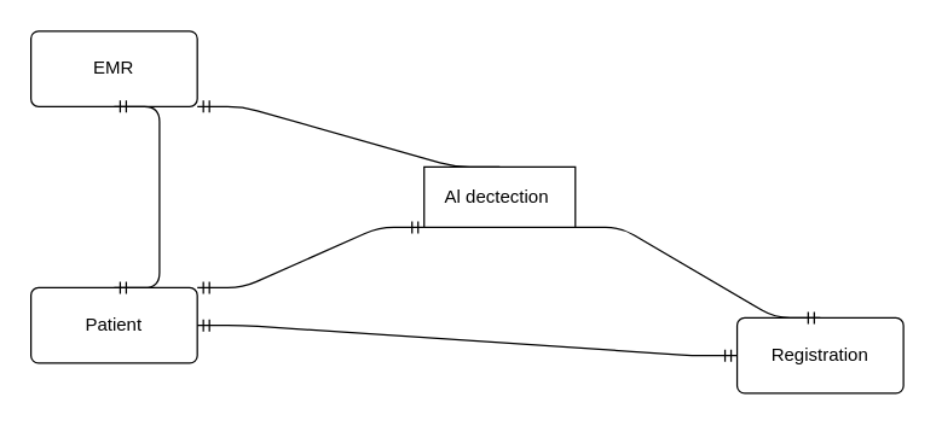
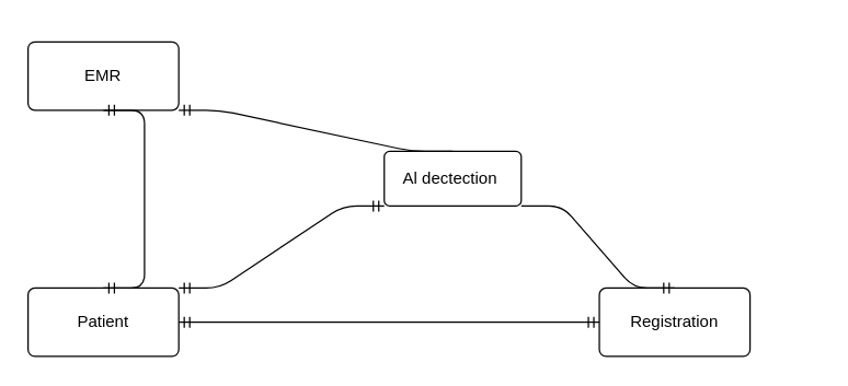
- <mxCell id="2" value="EMR" style="rounded=1;arcSize=10;whiteSpace=wrap;html=1;align=center;" parent="1" vertex="1"><mxGeometry x="20" y="20" width="110" height="50" as="geometry" /></mxCell>
+ <mxCell id="2" value="EMR" style="rounded=1;arcSize=10;whiteSpace=wrap;html=1;align=center;" parent="1" vertex="1"><mxGeometry x="20" y="30" width="110" height="50" as="geometry" /></mxCell>
- <mxCell id="9" value="Al dectection&amp;nbsp;" style="arcSize=10;whiteSpace=wrap;html=1;align=center;rounded=0;" parent="1" vertex="1"><mxGeometry x="280" y="110" width="100" height="40" as="geometry" /></mxCell>
+ <mxCell id="9" value="Al dectection&amp;nbsp;" style="rounded=1;arcSize=10;whiteSpace=wrap;html=1;align=center;" parent="1" vertex="1"><mxGeometry x="280" y="110" width="100" height="40" as="geometry" /></mxCell>
- <mxCell id="3" value="Patient" style="rounded=1;arcSize=10;whiteSpace=wrap;html=1;align=center;" parent="1" vertex="1"><mxGeometry x="20" y="190" width="110" height="50" as="geometry" /></mxCell>
+ <mxCell id="3" value="Patient" style="rounded=1;arcSize=10;whiteSpace=wrap;html=1;align=center;" parent="1" vertex="1"><mxGeometry x="20" y="210" width="110" height="50" as="geometry" /></mxCell>
- <mxCell id="5" value="Registration" style="rounded=1;arcSize=10;whiteSpace=wrap;html=1;align=center;" parent="1" vertex="1"><mxGeometry x="487" y="210" width="110" height="50" as="geometry" /></mxCell>
+ <mxCell id="5" value="Registration" style="rounded=1;arcSize=10;whiteSpace=wrap;html=1;align=center;" parent="1" vertex="1"><mxGeometry x="437" y="210" width="110" height="50" as="geometry" /></mxCell>
